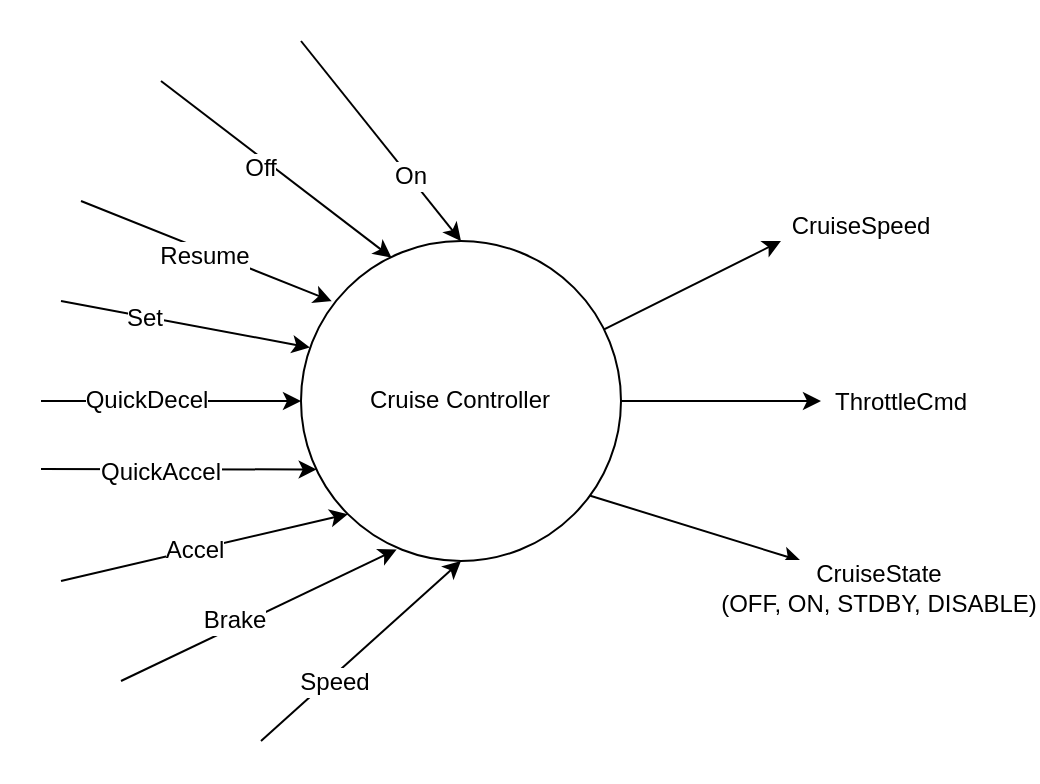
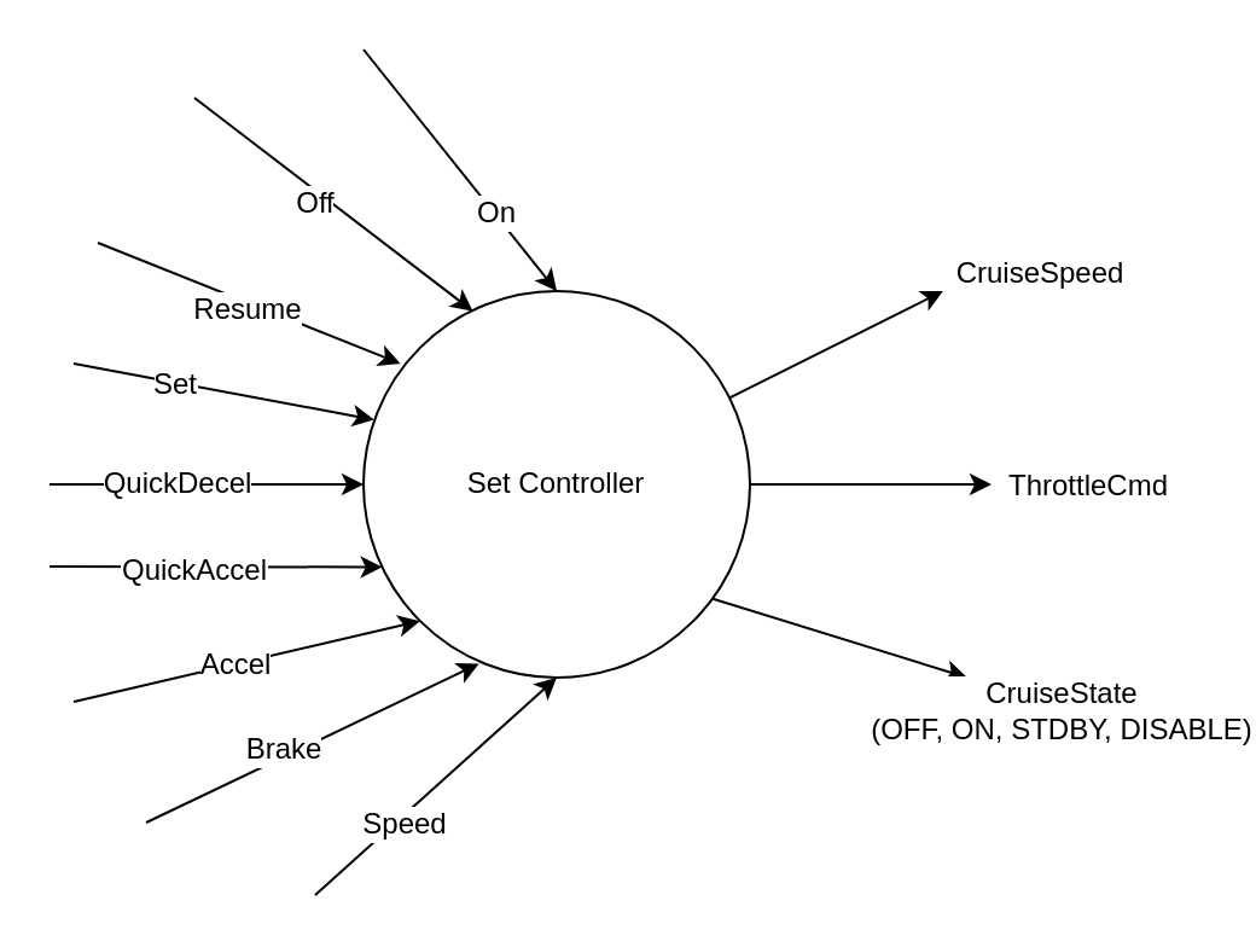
- <mxCell id="2" value="Cruise Controller" style="ellipse;whiteSpace=wrap;html=1;aspect=fixed;" parent="1" vertex="1"><mxGeometry x="150" y="120" width="160" height="160" as="geometry" /></mxCell>
+ <mxCell id="2" value="Set Controller" style="ellipse;whiteSpace=wrap;html=1;aspect=fixed;" parent="1" vertex="1"><mxGeometry x="150" y="120" width="160" height="160" as="geometry" /></mxCell>
